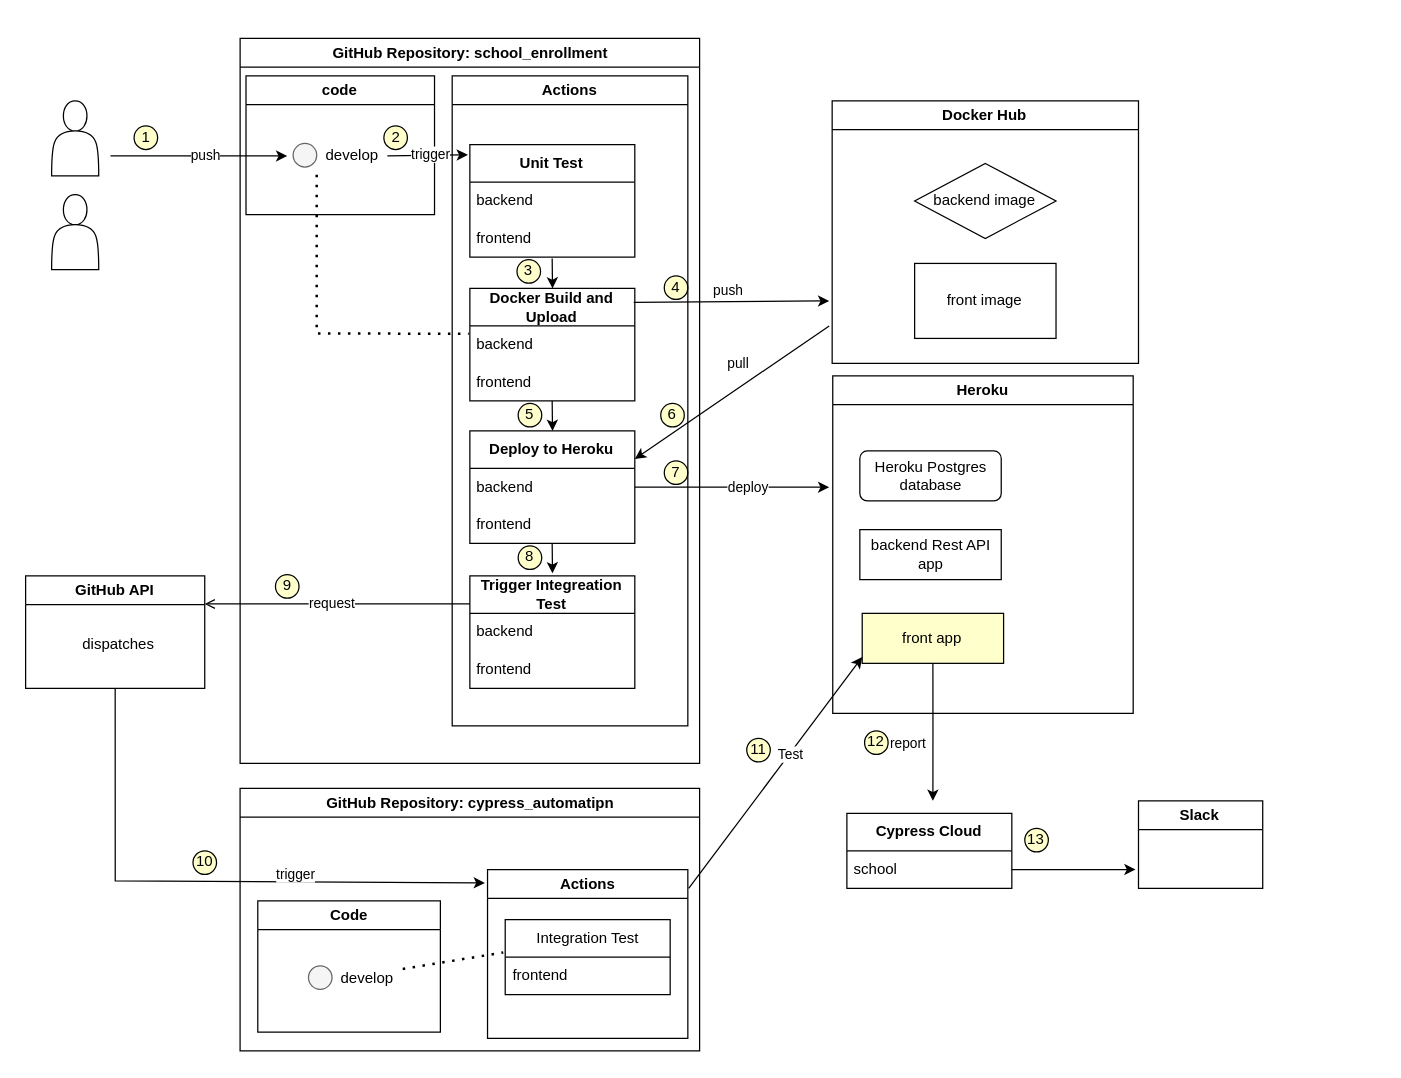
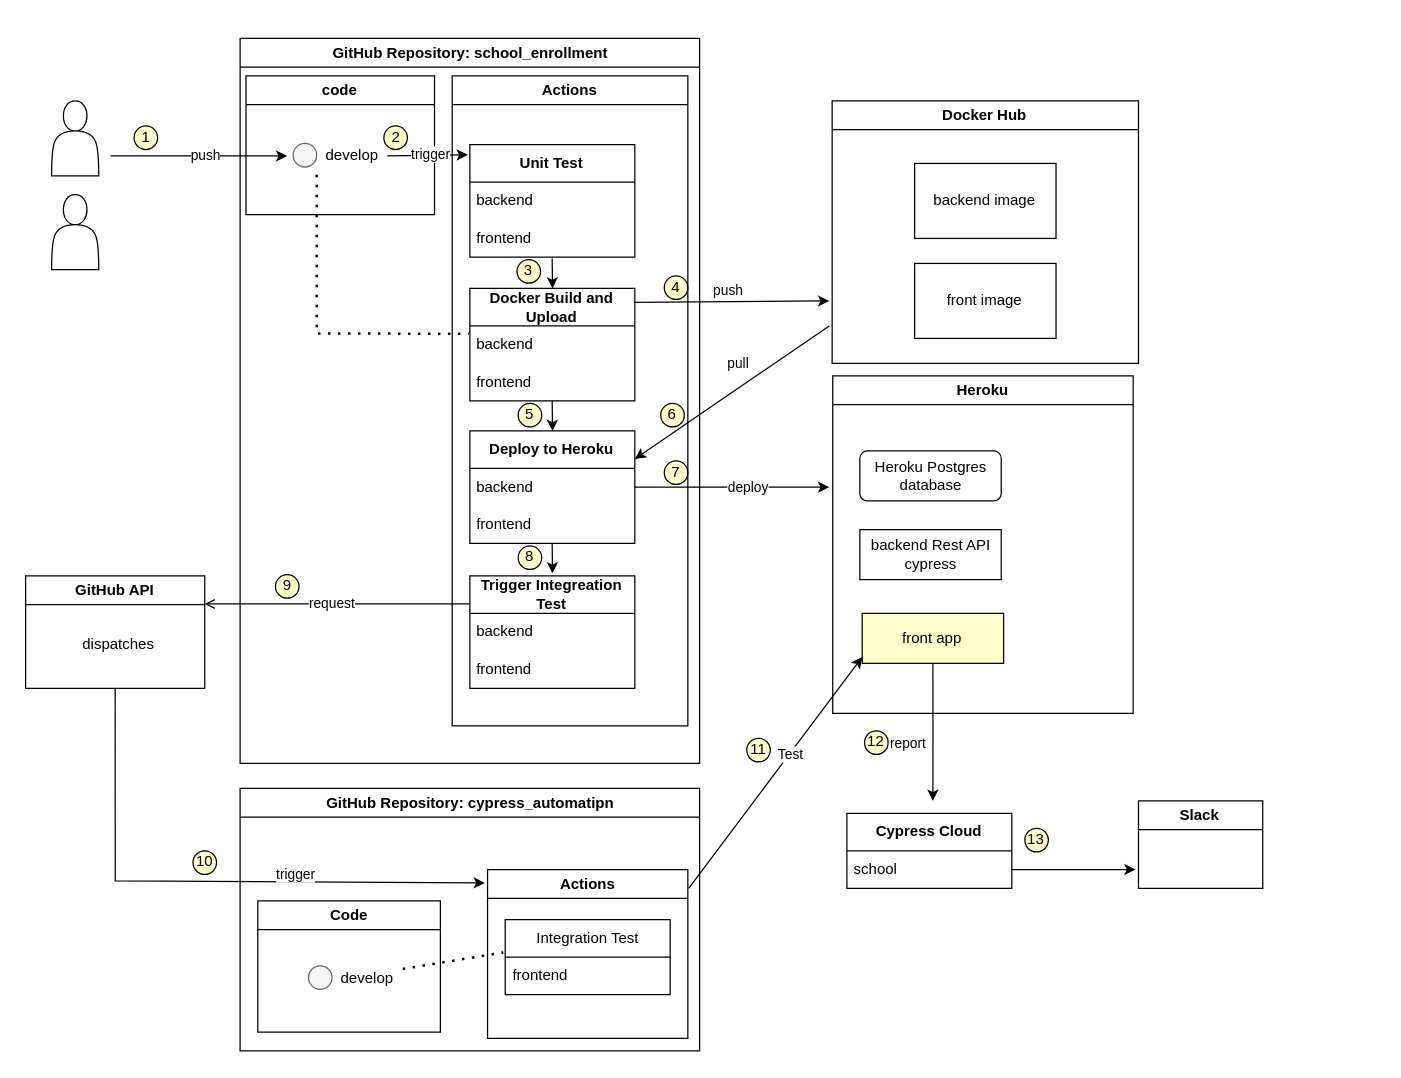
- <mxCell id="41" value="backend image" style="rhombus;whiteSpace=wrap;html=1;" vertex="1" parent="39"><mxGeometry x="65.99" y="50" width="113.126" height="60" as="geometry" /></mxCell>
+ <mxCell id="41" value="backend image" style="rounded=0;whiteSpace=wrap;html=1;" vertex="1" parent="39"><mxGeometry x="65.99" y="50" width="113.126" height="60" as="geometry" /></mxCell>
- <mxCell id="43" value="backend Rest API app" style="rounded=0;whiteSpace=wrap;html=1;" vertex="1" parent="42"><mxGeometry x="21.683" y="123" width="113.126" height="40" as="geometry" /></mxCell>
+ <mxCell id="43" value="backend Rest API cypress" style="rounded=0;whiteSpace=wrap;html=1;" vertex="1" parent="42"><mxGeometry x="21.683" y="123" width="113.126" height="40" as="geometry" /></mxCell>
